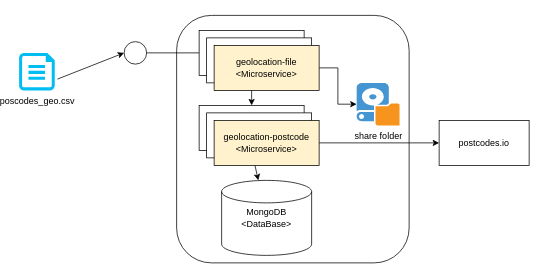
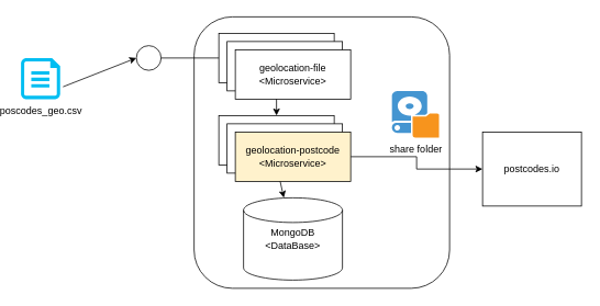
- <mxCell id="17" value="geolocation-file&lt;br&gt;&amp;lt;Microservice&amp;gt;" style="rounded=0;whiteSpace=wrap;html=1;fillColor=#fff2cc;" vertex="1" parent="1"><mxGeometry x="280" y="60" width="140" height="60" as="geometry" /></mxCell>
+ <mxCell id="17" value="geolocation-file&lt;br&gt;&amp;lt;Microservice&amp;gt;" style="rounded=0;whiteSpace=wrap;html=1;" vertex="1" parent="1"><mxGeometry x="280" y="60" width="140" height="60" as="geometry" /></mxCell>
- <mxCell id="16" value="" style="edgeStyle=orthogonalEdgeStyle;rounded=0;orthogonalLoop=1;jettySize=auto;html=1;" edge="1" parent="1" source="17" target="19"><mxGeometry relative="1" as="geometry" /></mxCell>
- <mxCell id="18" value="postcodes.io" style="rounded=0;whiteSpace=wrap;html=1;" vertex="1" parent="1"><mxGeometry x="580" y="160" width="120" height="60" as="geometry" /></mxCell>
+ <mxCell id="18" value="postcodes.io" style="rounded=0;whiteSpace=wrap;html=1;" vertex="1" parent="1"><mxGeometry x="580" y="160" width="120" height="90" as="geometry" /></mxCell>
